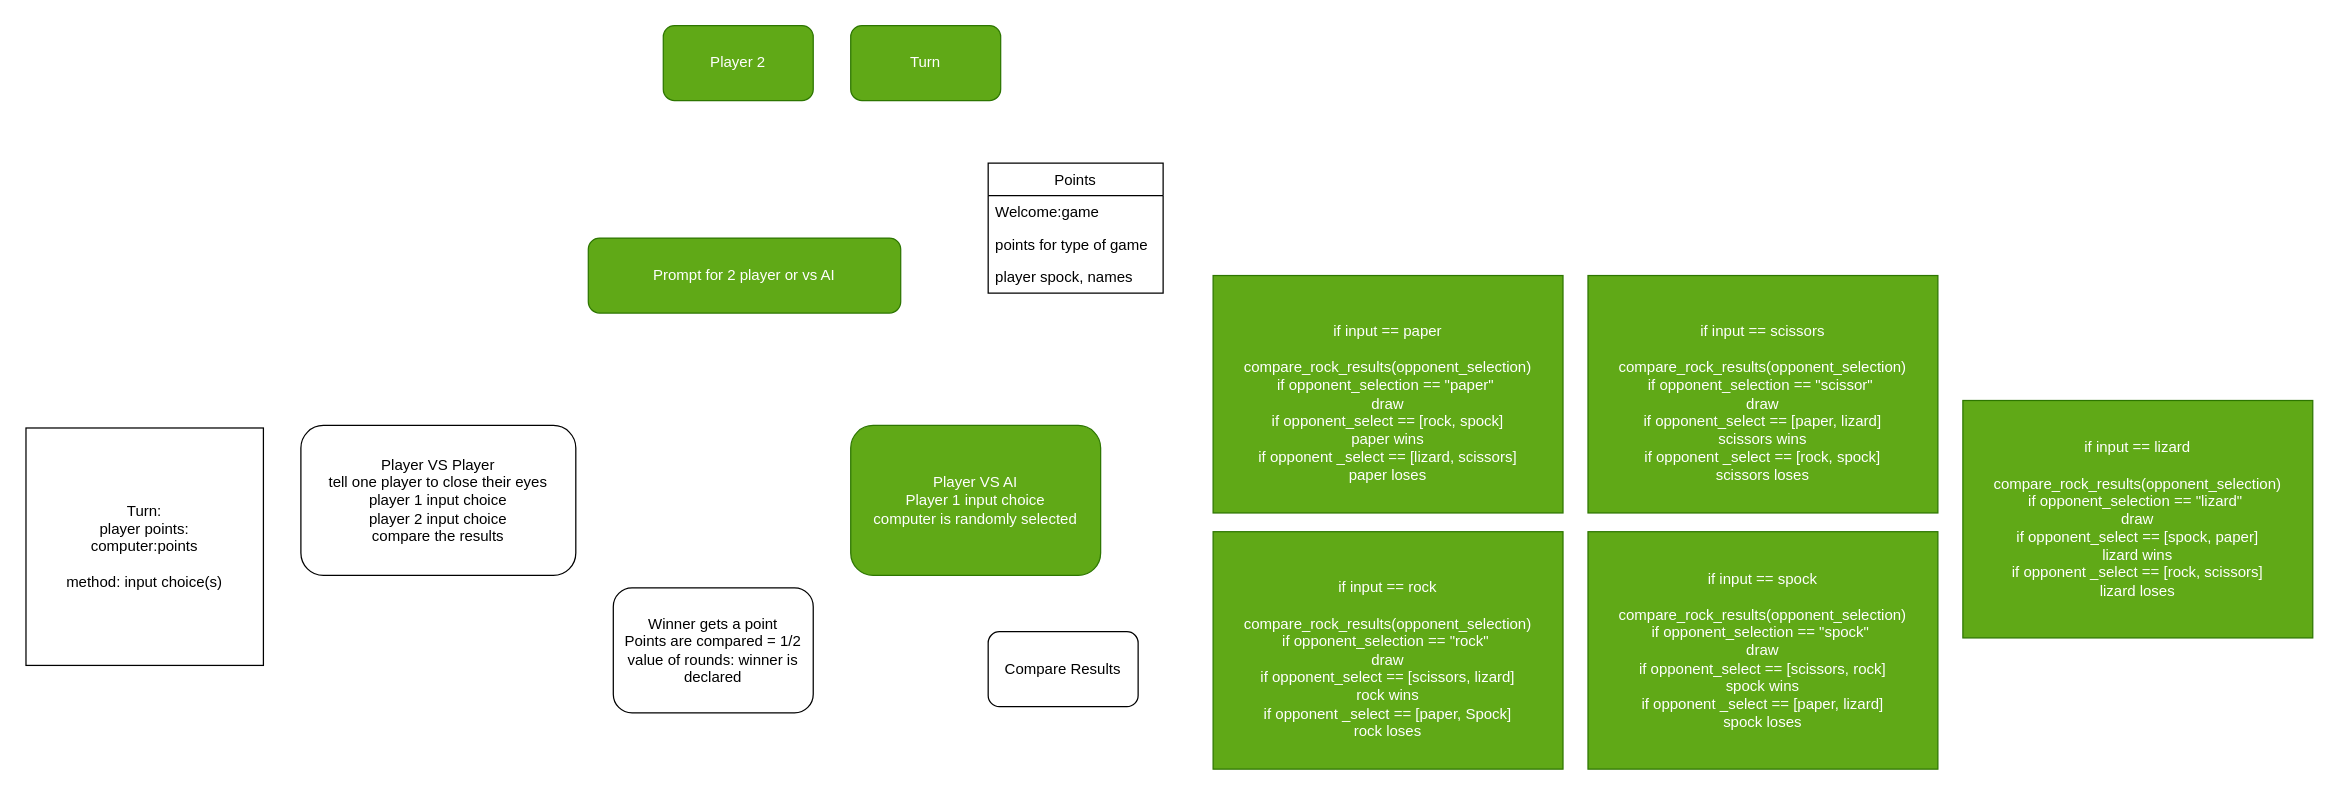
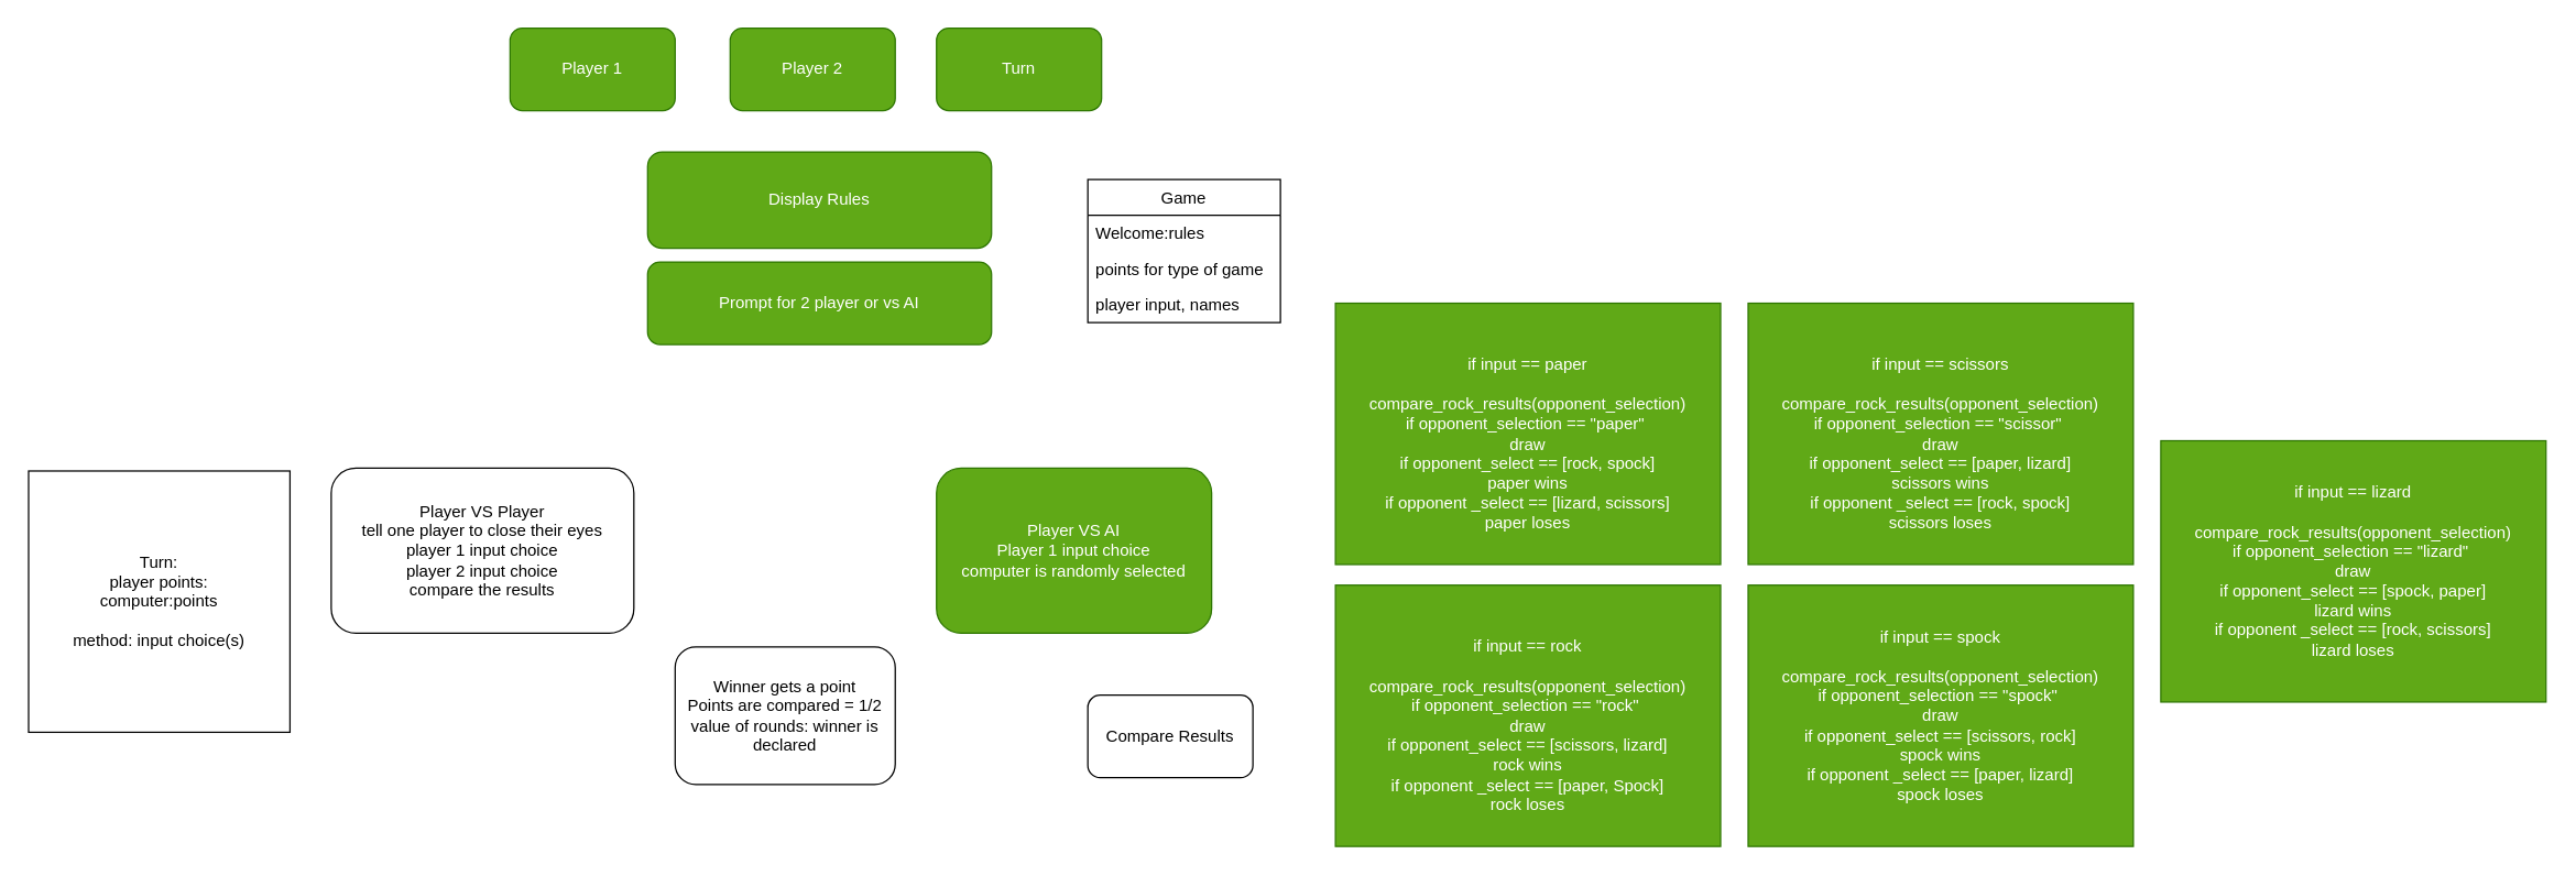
+ <mxCell id="2" value="Player 1" style="rounded=1;whiteSpace=wrap;html=1;fillColor=#60a917;strokeColor=#2D7600;fontColor=#ffffff;" parent="1" vertex="1"><mxGeometry x="370" y="20" width="120" height="60" as="geometry" /></mxCell>
- <mxCell id="10" value="Points" style="swimlane;fontStyle=0;childLayout=stackLayout;horizontal=1;startSize=26;fillColor=none;horizontalStack=0;resizeParent=1;resizeParentMax=0;resizeLast=0;collapsible=1;marginBottom=0;" parent="1" vertex="1"><mxGeometry x="790" y="130" width="140" height="104" as="geometry" /></mxCell>
+ <mxCell id="10" value="Game" style="swimlane;fontStyle=0;childLayout=stackLayout;horizontal=1;startSize=26;fillColor=none;horizontalStack=0;resizeParent=1;resizeParentMax=0;resizeLast=0;collapsible=1;marginBottom=0;" parent="1" vertex="1"><mxGeometry x="790" y="130" width="140" height="104" as="geometry" /></mxCell>
+ <mxCell id="5" value="Display Rules" style="rounded=1;whiteSpace=wrap;html=1;fillColor=#60a917;strokeColor=#2D7600;fontColor=#ffffff;" parent="1" vertex="1"><mxGeometry x="470" y="110" width="250" height="70" as="geometry" /></mxCell>
- <mxCell id="11" value="Welcome:game" style="text;strokeColor=none;fillColor=none;align=left;verticalAlign=top;spacingLeft=4;spacingRight=4;overflow=hidden;rotatable=0;points=[[0,0.5],[1,0.5]];portConstraint=eastwest;" parent="10" vertex="1"><mxGeometry y="26" width="140" height="26" as="geometry" /></mxCell>
+ <mxCell id="11" value="Welcome:rules" style="text;strokeColor=none;fillColor=none;align=left;verticalAlign=top;spacingLeft=4;spacingRight=4;overflow=hidden;rotatable=0;points=[[0,0.5],[1,0.5]];portConstraint=eastwest;" parent="10" vertex="1"><mxGeometry y="26" width="140" height="26" as="geometry" /></mxCell>
- <mxCell id="13" value="player spock, names" style="text;strokeColor=none;fillColor=none;align=left;verticalAlign=top;spacingLeft=4;spacingRight=4;overflow=hidden;rotatable=0;points=[[0,0.5],[1,0.5]];portConstraint=eastwest;" parent="10" vertex="1"><mxGeometry y="78" width="140" height="26" as="geometry" /></mxCell>
+ <mxCell id="13" value="player input, names" style="text;strokeColor=none;fillColor=none;align=left;verticalAlign=top;spacingLeft=4;spacingRight=4;overflow=hidden;rotatable=0;points=[[0,0.5],[1,0.5]];portConstraint=eastwest;" parent="10" vertex="1"><mxGeometry y="78" width="140" height="26" as="geometry" /></mxCell>
